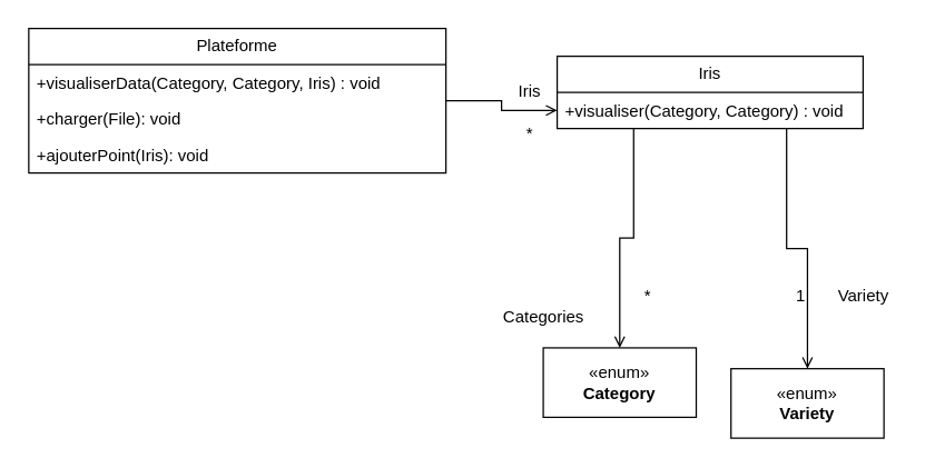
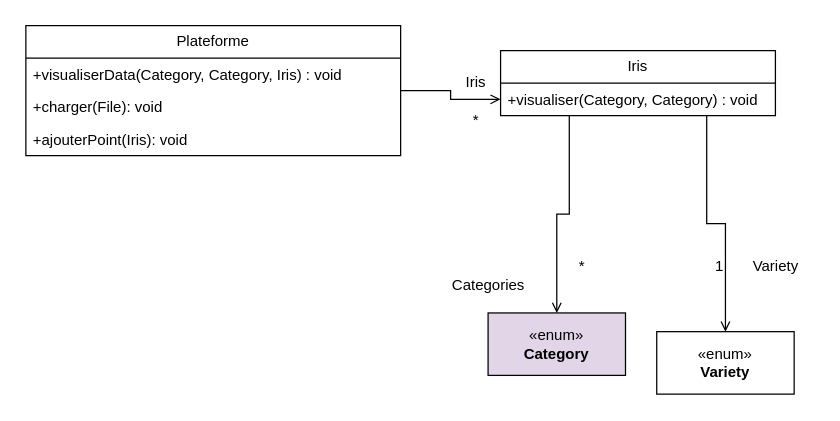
- <mxCell id="7" value="&lt;div&gt;«enum»&lt;b&gt;&lt;br&gt;&lt;/b&gt;&lt;/div&gt;&lt;div&gt;&lt;b&gt;Category&lt;/b&gt;&lt;/div&gt;" style="html=1;whiteSpace=wrap;" vertex="1" parent="1"><mxGeometry x="390" y="250" width="110" height="50" as="geometry" /></mxCell>
+ <mxCell id="7" value="&lt;div&gt;«enum»&lt;b&gt;&lt;br&gt;&lt;/b&gt;&lt;/div&gt;&lt;div&gt;&lt;b&gt;Category&lt;/b&gt;&lt;/div&gt;" style="html=1;whiteSpace=wrap;fillColor=#e1d5e7;" vertex="1" parent="1"><mxGeometry x="390" y="250" width="110" height="50" as="geometry" /></mxCell>
